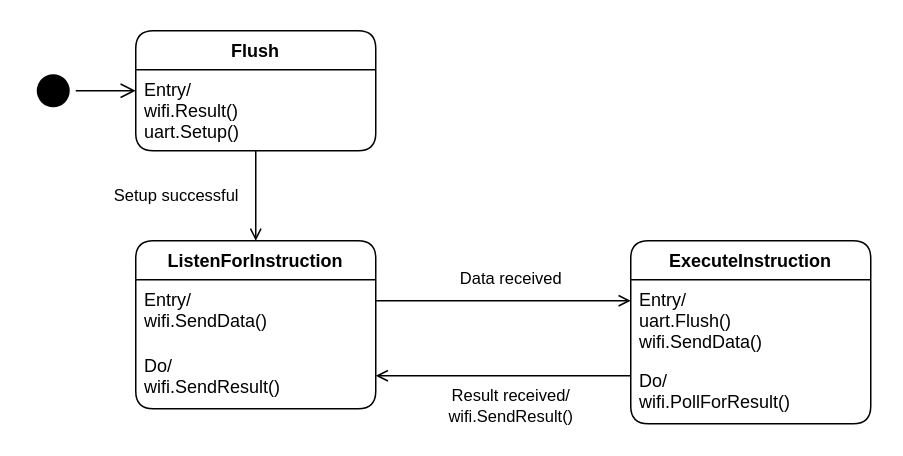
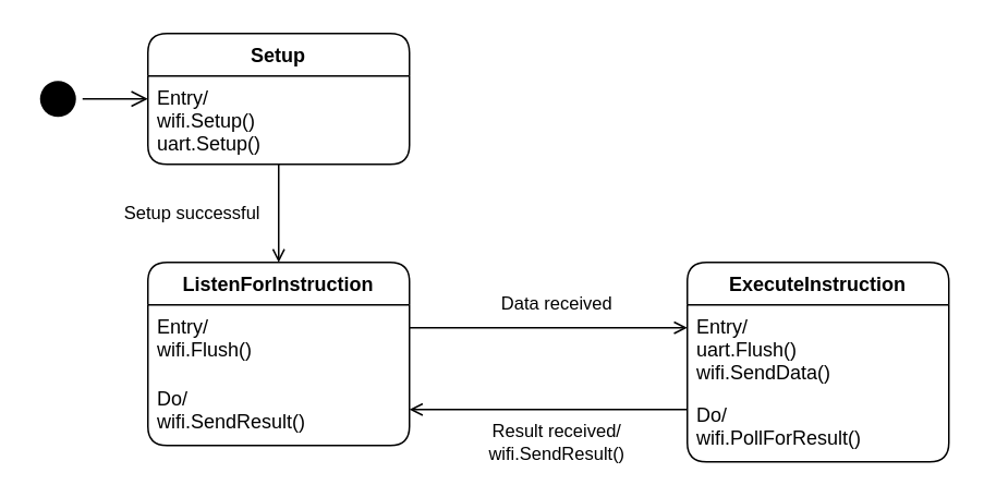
- <mxCell id="13" value="Flush" style="swimlane;fontStyle=1;align=center;verticalAlign=top;childLayout=stackLayout;horizontal=1;startSize=26;horizontalStack=0;resizeParent=1;resizeParentMax=0;resizeLast=0;collapsible=1;marginBottom=0;rounded=1;" vertex="1" parent="1"><mxGeometry x="90" y="20" width="160" height="80" as="geometry" /></mxCell>
+ <mxCell id="13" value="Setup" style="swimlane;fontStyle=1;align=center;verticalAlign=top;childLayout=stackLayout;horizontal=1;startSize=26;horizontalStack=0;resizeParent=1;resizeParentMax=0;resizeLast=0;collapsible=1;marginBottom=0;rounded=1;" vertex="1" parent="1"><mxGeometry x="90" y="20" width="160" height="80" as="geometry" /></mxCell>
- <mxCell id="14" value="Entry/&#10;wifi.Result()&#10;uart.Setup()" style="text;strokeColor=none;fillColor=none;align=left;verticalAlign=top;spacingLeft=4;spacingRight=4;overflow=hidden;rotatable=0;points=[[0,0.5],[1,0.5]];portConstraint=eastwest;" vertex="1" parent="13"><mxGeometry y="26" width="160" height="54" as="geometry" /></mxCell>
+ <mxCell id="14" value="Entry/&#10;wifi.Setup()&#10;uart.Setup()" style="text;strokeColor=none;fillColor=none;align=left;verticalAlign=top;spacingLeft=4;spacingRight=4;overflow=hidden;rotatable=0;points=[[0,0.5],[1,0.5]];portConstraint=eastwest;" vertex="1" parent="13"><mxGeometry y="26" width="160" height="54" as="geometry" /></mxCell>
- <mxCell id="4" value="Entry/&#10;wifi.SendData()" style="text;strokeColor=none;fillColor=none;align=left;verticalAlign=top;spacingLeft=4;spacingRight=4;overflow=hidden;rotatable=0;points=[[0,0.5],[1,0.5]];portConstraint=eastwest;" vertex="1" parent="3"><mxGeometry y="26" width="160" height="44" as="geometry" /></mxCell>
+ <mxCell id="4" value="Entry/&#10;wifi.Flush()" style="text;strokeColor=none;fillColor=none;align=left;verticalAlign=top;spacingLeft=4;spacingRight=4;overflow=hidden;rotatable=0;points=[[0,0.5],[1,0.5]];portConstraint=eastwest;" vertex="1" parent="3"><mxGeometry y="26" width="160" height="44" as="geometry" /></mxCell>
